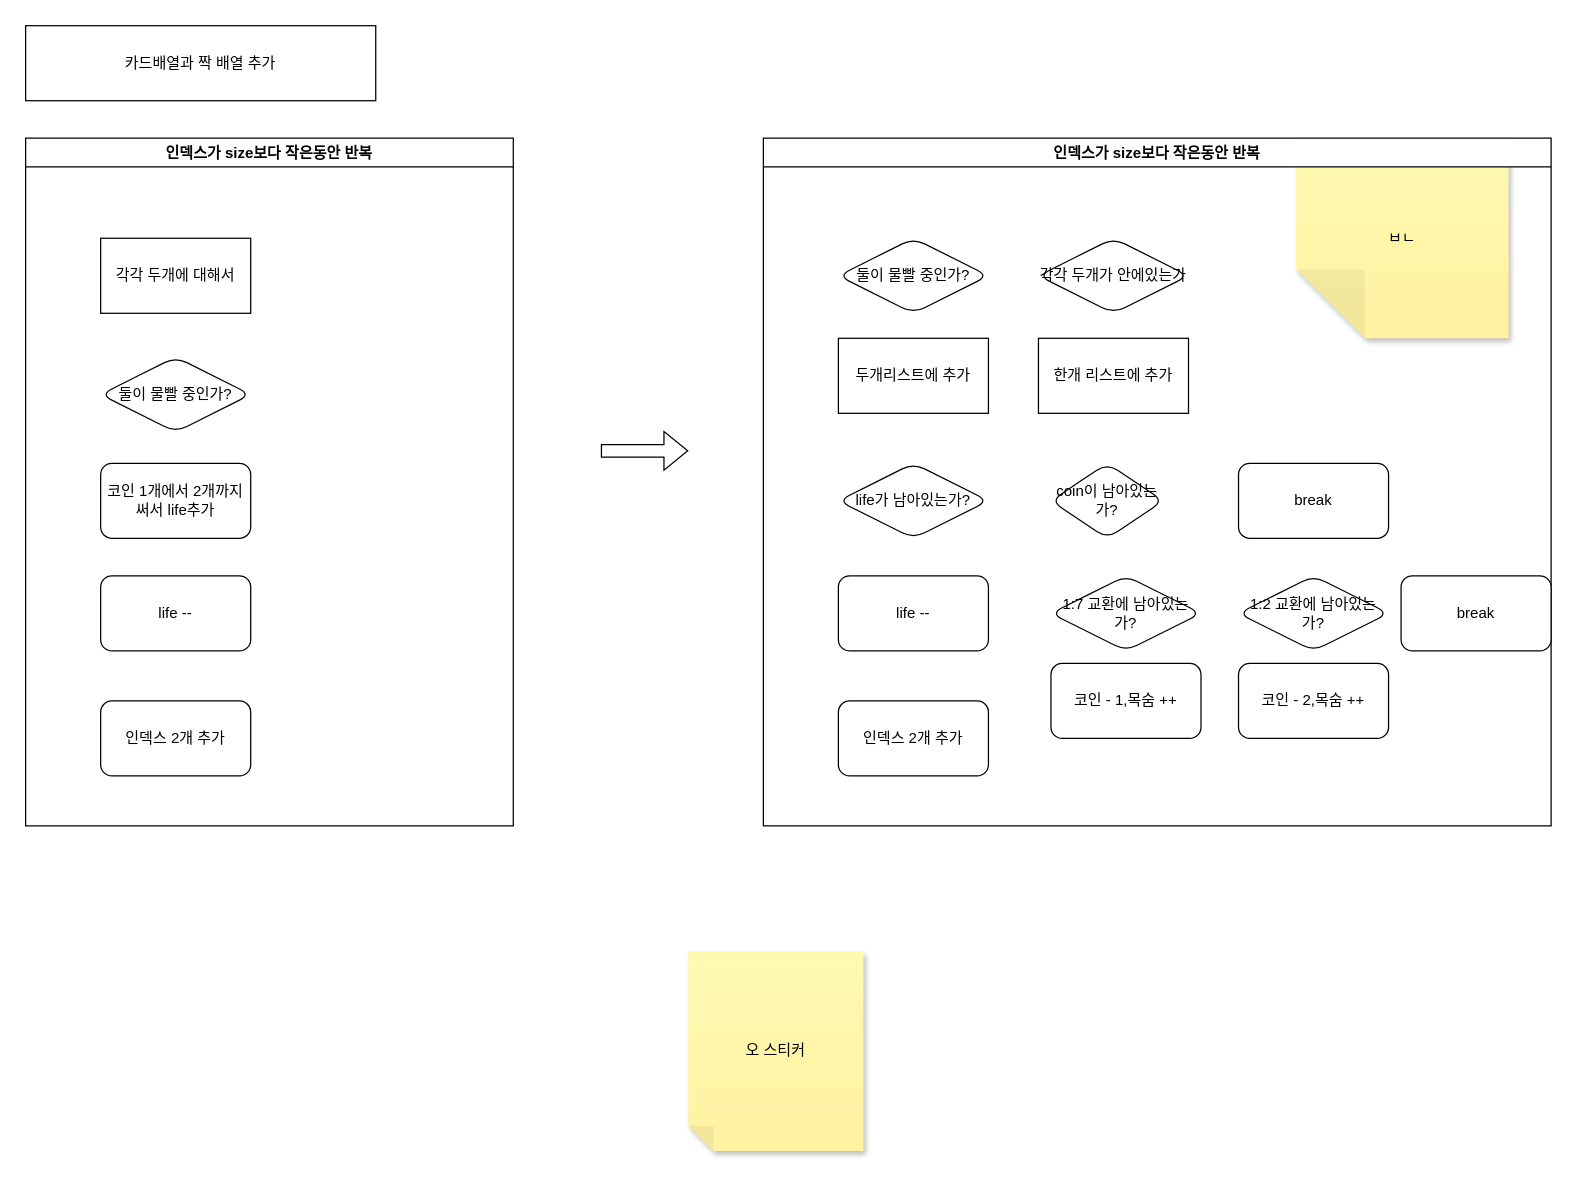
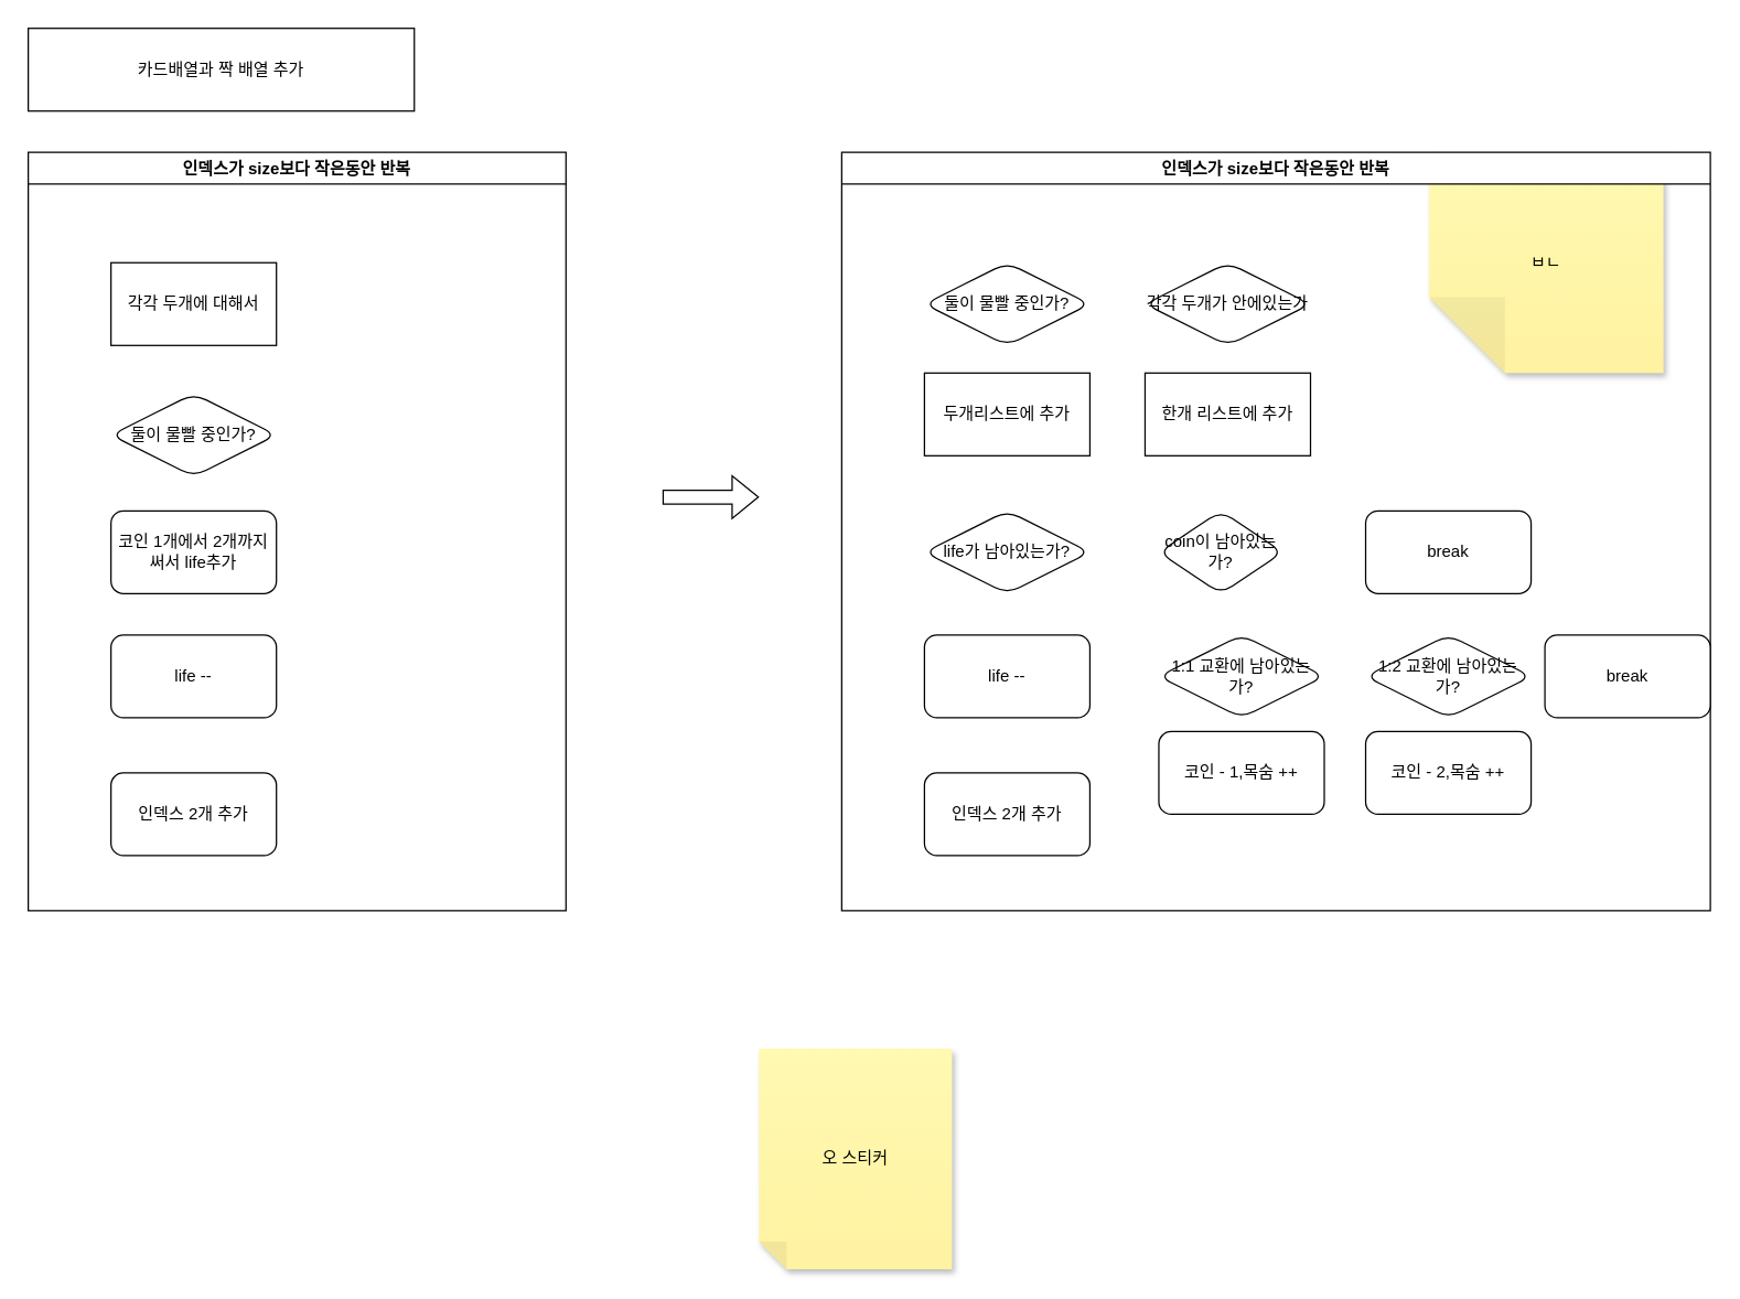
- <mxCell id="21" value="1:7 교환에 남아있는가?" style="rounded=1;whiteSpace=wrap;html=1;strokeColor=default;align=center;verticalAlign=middle;fontFamily=Helvetica;fontSize=12;fontColor=default;fillColor=default;shape=rhombus;perimeter=rhombusPerimeter;" vertex="1" parent="11"><mxGeometry x="230" y="350" width="120" height="60" as="geometry" /></mxCell>
+ <mxCell id="21" value="1:1 교환에 남아있는가?" style="rounded=1;whiteSpace=wrap;html=1;strokeColor=default;align=center;verticalAlign=middle;fontFamily=Helvetica;fontSize=12;fontColor=default;fillColor=default;shape=rhombus;perimeter=rhombusPerimeter;" vertex="1" parent="11"><mxGeometry x="230" y="350" width="120" height="60" as="geometry" /></mxCell>
